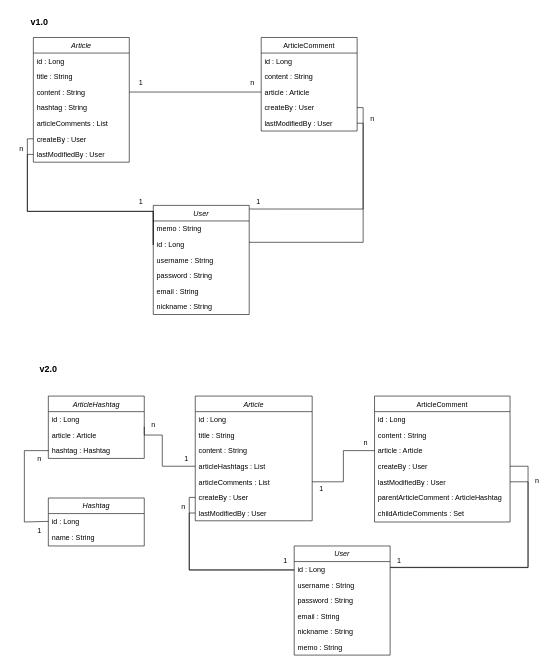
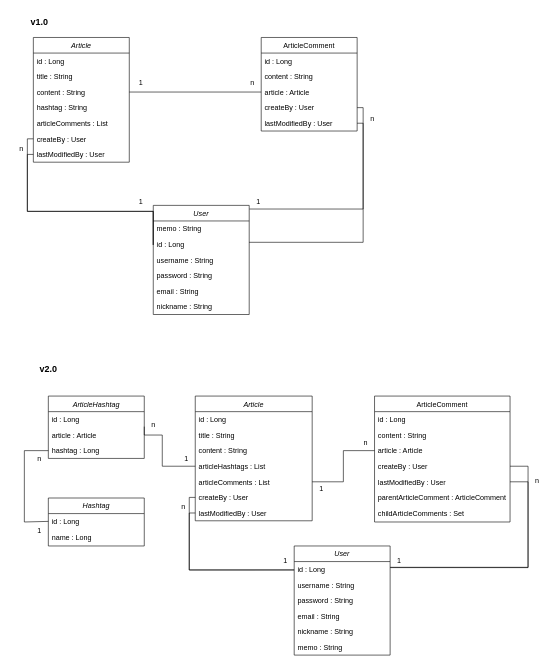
- <mxCell id="38" value="hashtag : Hashtag" style="text;align=left;verticalAlign=top;spacingLeft=4;spacingRight=4;overflow=hidden;rotatable=0;points=[[0,0.5],[1,0.5]];portConstraint=eastwest;rounded=0;shadow=0;html=0;" parent="35" vertex="1"><mxGeometry y="78" width="160" height="26" as="geometry" /></mxCell>
+ <mxCell id="38" value="hashtag : Long" style="text;align=left;verticalAlign=top;spacingLeft=4;spacingRight=4;overflow=hidden;rotatable=0;points=[[0,0.5],[1,0.5]];portConstraint=eastwest;rounded=0;shadow=0;html=0;" parent="35" vertex="1"><mxGeometry y="78" width="160" height="26" as="geometry" /></mxCell>
- <mxCell id="57" value="parentArticleComment : ArticleHashtag" style="text;align=left;verticalAlign=top;spacingLeft=4;spacingRight=4;overflow=hidden;rotatable=0;points=[[0,0.5],[1,0.5]];portConstraint=eastwest;rounded=0;shadow=0;html=0;" vertex="1" parent="51"><mxGeometry y="156" width="226" height="26" as="geometry" /></mxCell>
+ <mxCell id="57" value="parentArticleComment : ArticleComment" style="text;align=left;verticalAlign=top;spacingLeft=4;spacingRight=4;overflow=hidden;rotatable=0;points=[[0,0.5],[1,0.5]];portConstraint=eastwest;rounded=0;shadow=0;html=0;" vertex="1" parent="51"><mxGeometry y="156" width="226" height="26" as="geometry" /></mxCell>
- <mxCell id="34" value="name : String" style="text;align=left;verticalAlign=top;spacingLeft=4;spacingRight=4;overflow=hidden;rotatable=0;points=[[0,0.5],[1,0.5]];portConstraint=eastwest;rounded=0;shadow=0;html=0;" parent="32" vertex="1"><mxGeometry y="52" width="160" height="26" as="geometry" /></mxCell>
+ <mxCell id="34" value="name : Long" style="text;align=left;verticalAlign=top;spacingLeft=4;spacingRight=4;overflow=hidden;rotatable=0;points=[[0,0.5],[1,0.5]];portConstraint=eastwest;rounded=0;shadow=0;html=0;" parent="32" vertex="1"><mxGeometry y="52" width="160" height="26" as="geometry" /></mxCell>
